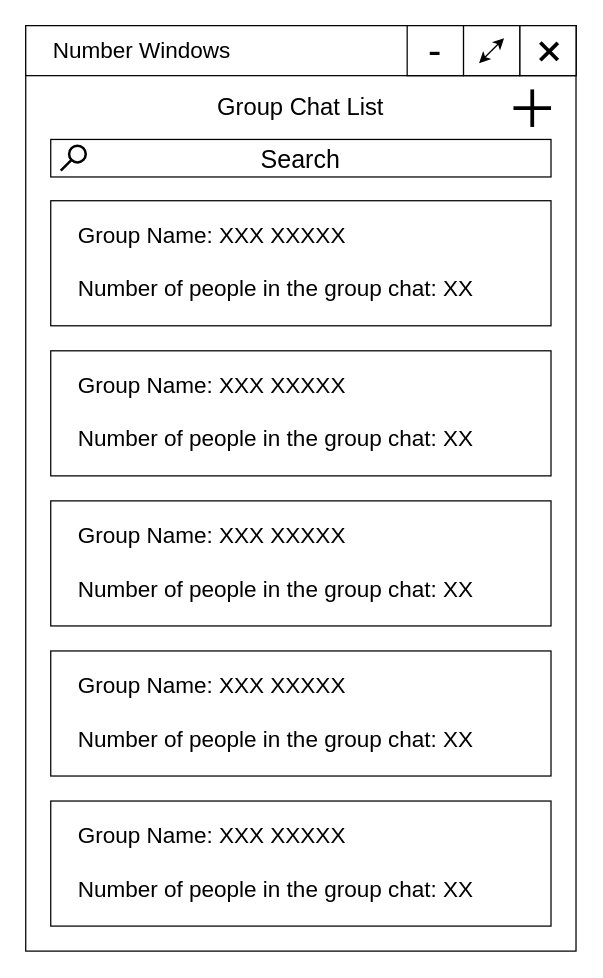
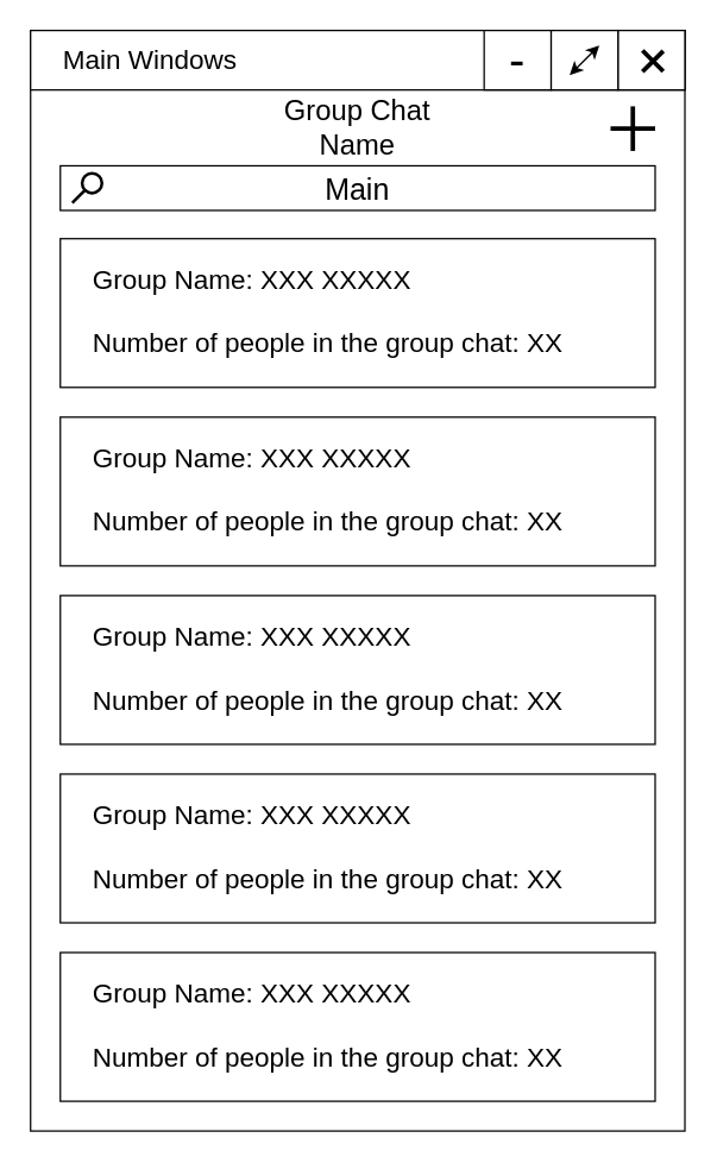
- <mxCell id="3" value="&lt;font style=&quot;font-size: 18px&quot;&gt;&amp;nbsp; &amp;nbsp; Number Windows&lt;/font&gt;" style="rounded=0;whiteSpace=wrap;html=1;align=left;" parent="1" vertex="1"><mxGeometry x="20" y="20" width="440" height="40" as="geometry" /></mxCell>
+ <mxCell id="3" value="&lt;font style=&quot;font-size: 18px&quot;&gt;&amp;nbsp; &amp;nbsp; Main Windows&lt;/font&gt;" style="rounded=0;whiteSpace=wrap;html=1;align=left;" parent="1" vertex="1"><mxGeometry x="20" y="20" width="440" height="40" as="geometry" /></mxCell>
- <mxCell id="5" value="&lt;font style=&quot;font-size: 19px&quot;&gt;Group Chat List&lt;/font&gt;" style="text;html=1;strokeColor=none;fillColor=none;align=center;verticalAlign=middle;whiteSpace=wrap;rounded=0;" parent="1" vertex="1"><mxGeometry x="165" y="71" width="150" height="30" as="geometry" /></mxCell>
+ <mxCell id="5" value="&lt;font style=&quot;font-size: 19px&quot;&gt;Group Chat Name&lt;/font&gt;" style="text;html=1;strokeColor=none;fillColor=none;align=center;verticalAlign=middle;whiteSpace=wrap;rounded=0;" parent="1" vertex="1"><mxGeometry x="165" y="71" width="150" height="30" as="geometry" /></mxCell>
- <mxCell id="6" value="&lt;font style=&quot;font-size: 20px&quot;&gt;Search&lt;/font&gt;" style="rounded=0;whiteSpace=wrap;html=1;" vertex="1" parent="1"><mxGeometry x="40" y="111" width="400" height="30" as="geometry" /></mxCell>
+ <mxCell id="6" value="&lt;font style=&quot;font-size: 20px&quot;&gt;Main&lt;/font&gt;" style="rounded=0;whiteSpace=wrap;html=1;" vertex="1" parent="1"><mxGeometry x="40" y="111" width="400" height="30" as="geometry" /></mxCell>
